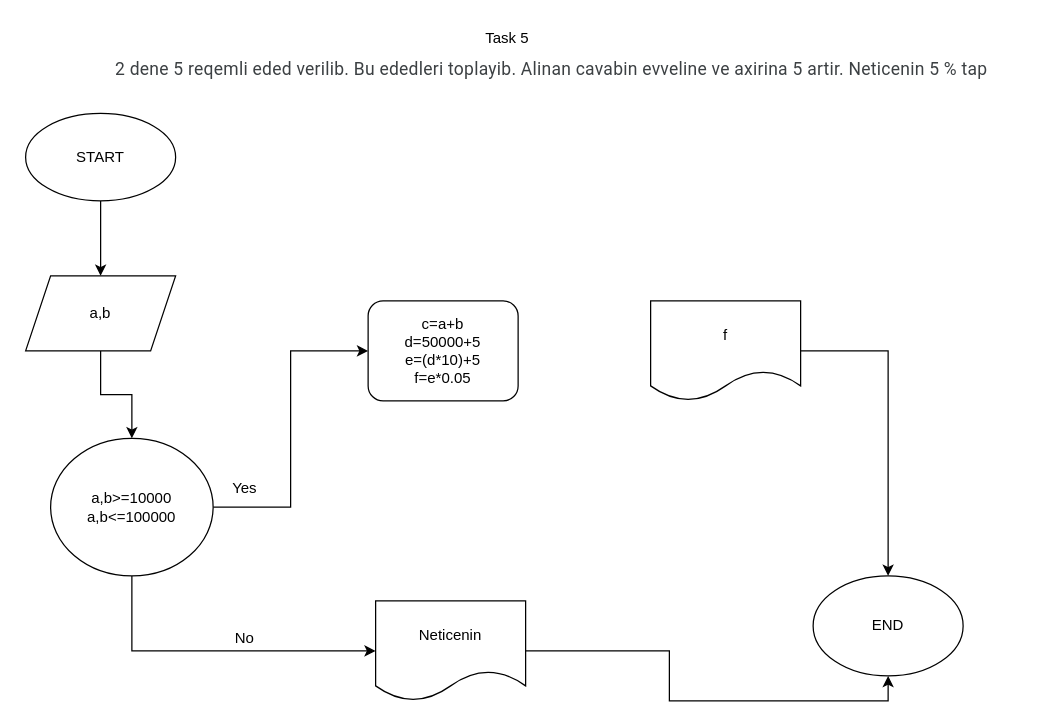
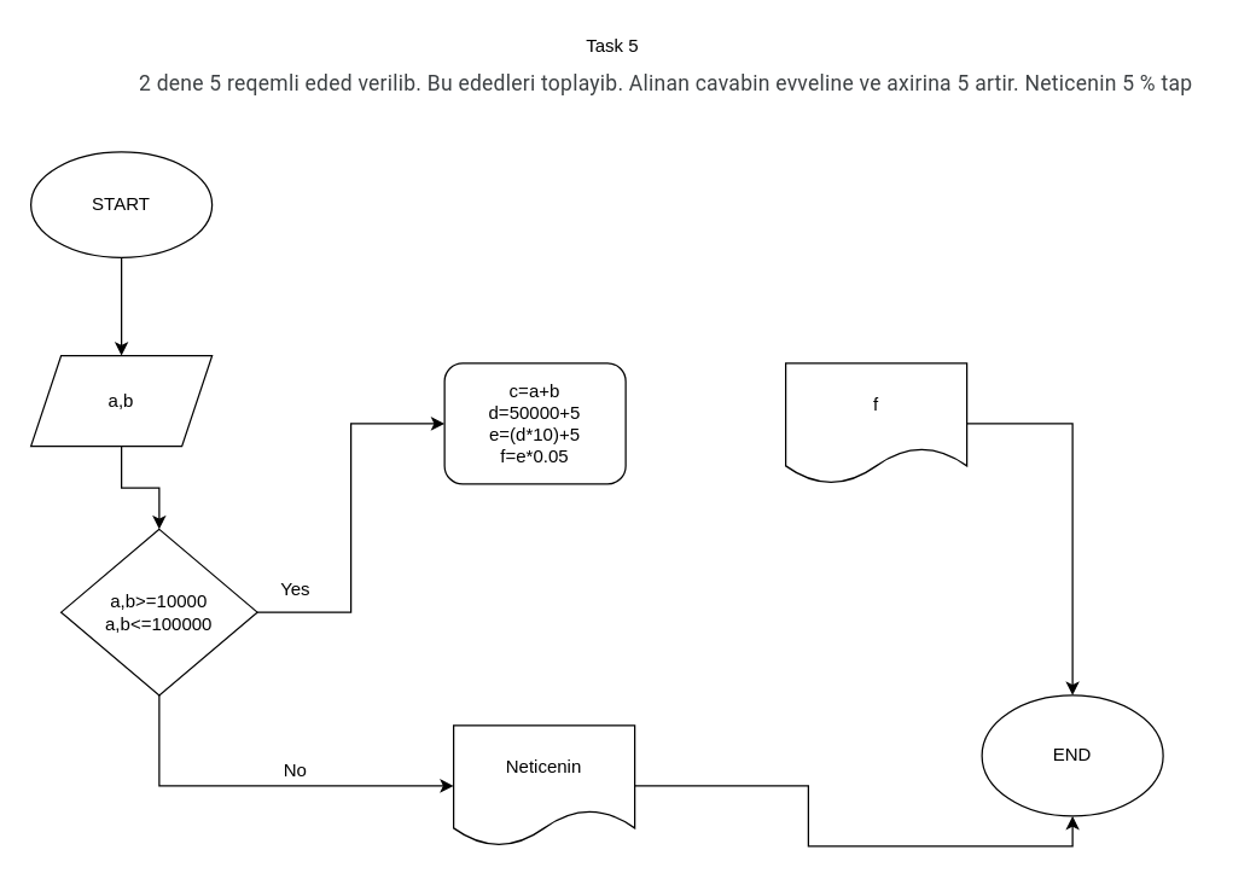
- <mxCell id="4" value="START" style="ellipse;whiteSpace=wrap;html=1;" parent="1" vertex="1"><mxGeometry x="20" y="90" width="120" height="70" as="geometry" /></mxCell>
+ <mxCell id="4" value="START" style="ellipse;whiteSpace=wrap;html=1;" parent="1" vertex="1"><mxGeometry x="20" y="100" width="120" height="70" as="geometry" /></mxCell>
- <mxCell id="8" value="a,b" style="shape=parallelogram;perimeter=parallelogramPerimeter;whiteSpace=wrap;html=1;fixedSize=1;" parent="1" vertex="1"><mxGeometry x="20" y="220" width="120" height="60" as="geometry" /></mxCell>
+ <mxCell id="8" value="a,b" style="shape=parallelogram;perimeter=parallelogramPerimeter;whiteSpace=wrap;html=1;fixedSize=1;" parent="1" vertex="1"><mxGeometry x="20" y="235" width="120" height="60" as="geometry" /></mxCell>
- <mxCell id="11" value="a,b&amp;gt;=10000&lt;br&gt;a,b&amp;lt;=100000" style="ellipse;whiteSpace=wrap;html=1;" parent="1" vertex="1"><mxGeometry x="40" y="350" width="130" height="110" as="geometry" /></mxCell>
+ <mxCell id="11" value="a,b&amp;gt;=10000&lt;br&gt;a,b&amp;lt;=100000" style="rhombus;whiteSpace=wrap;html=1;" parent="1" vertex="1"><mxGeometry x="40" y="350" width="130" height="110" as="geometry" /></mxCell>
